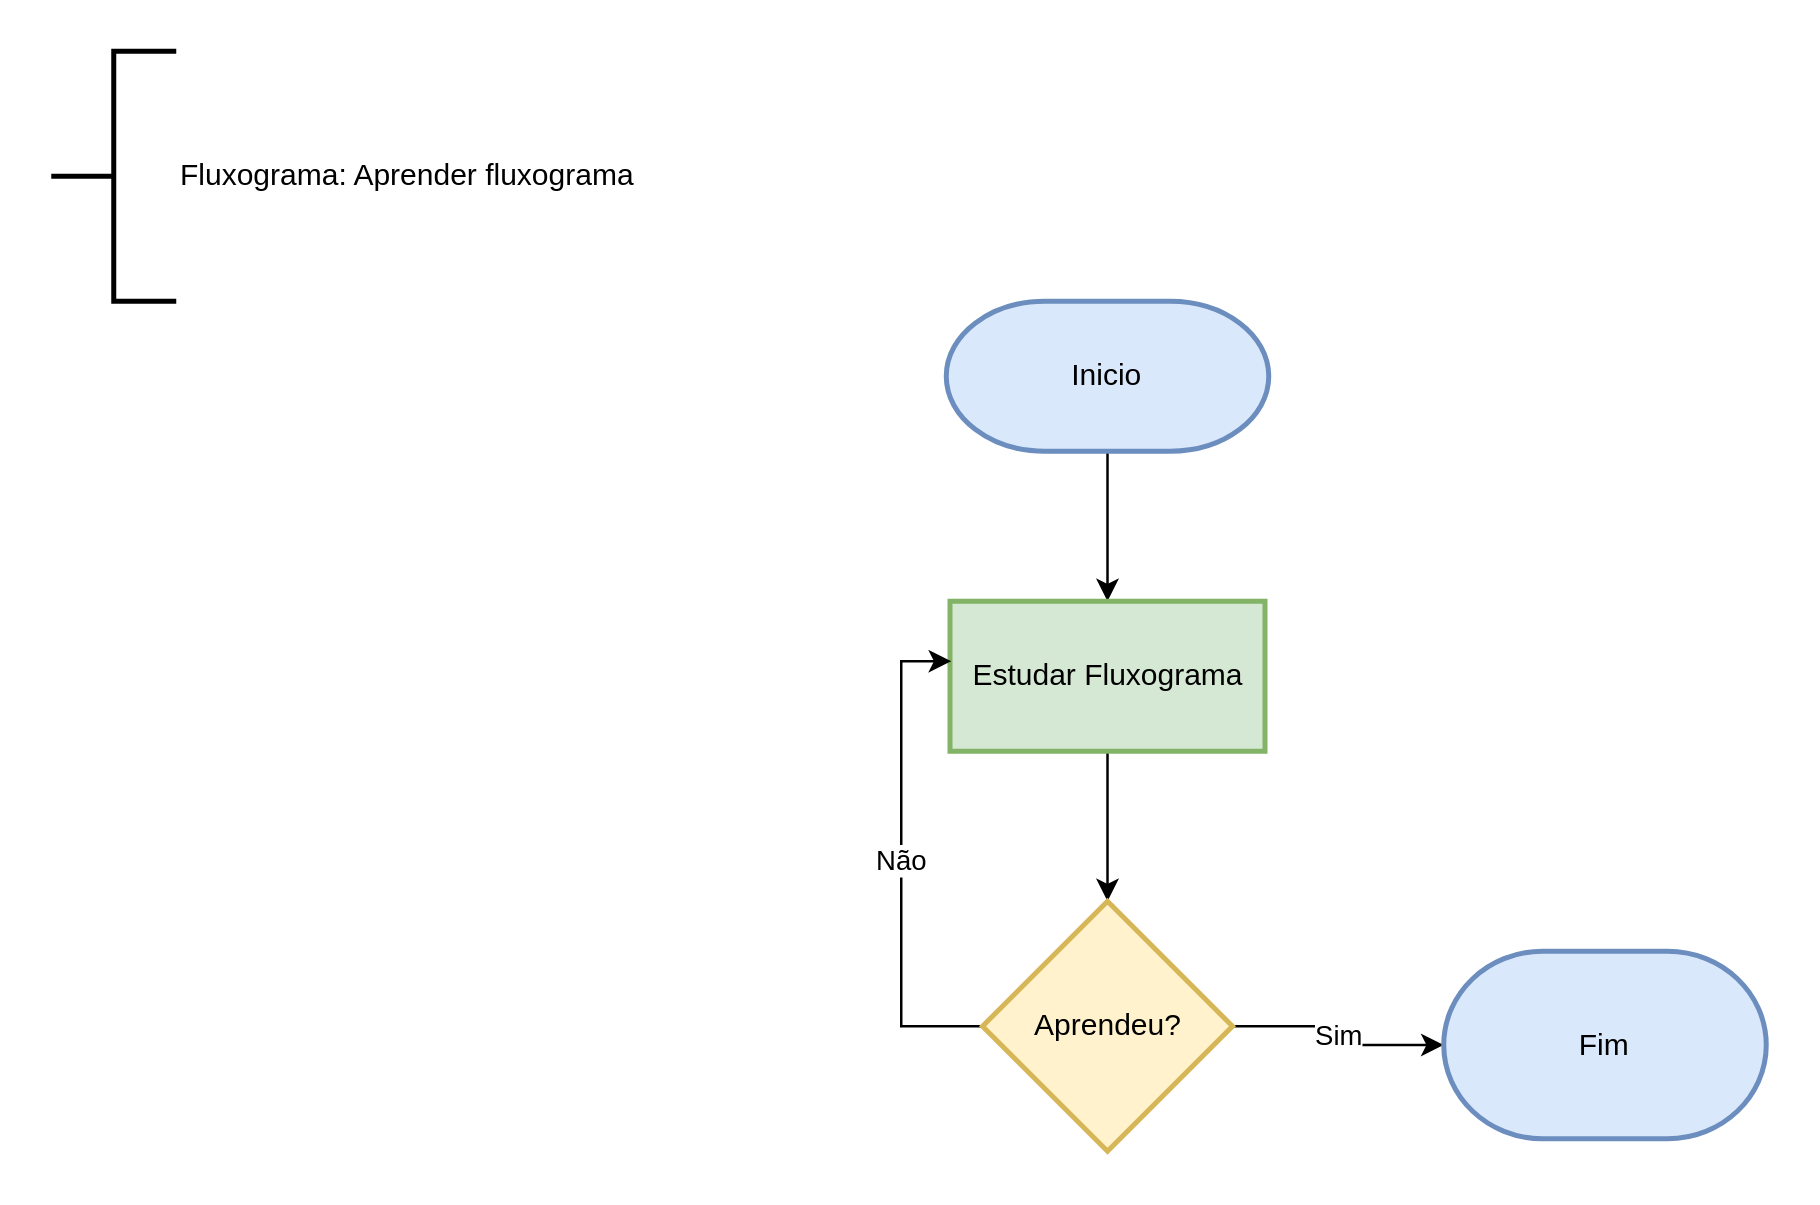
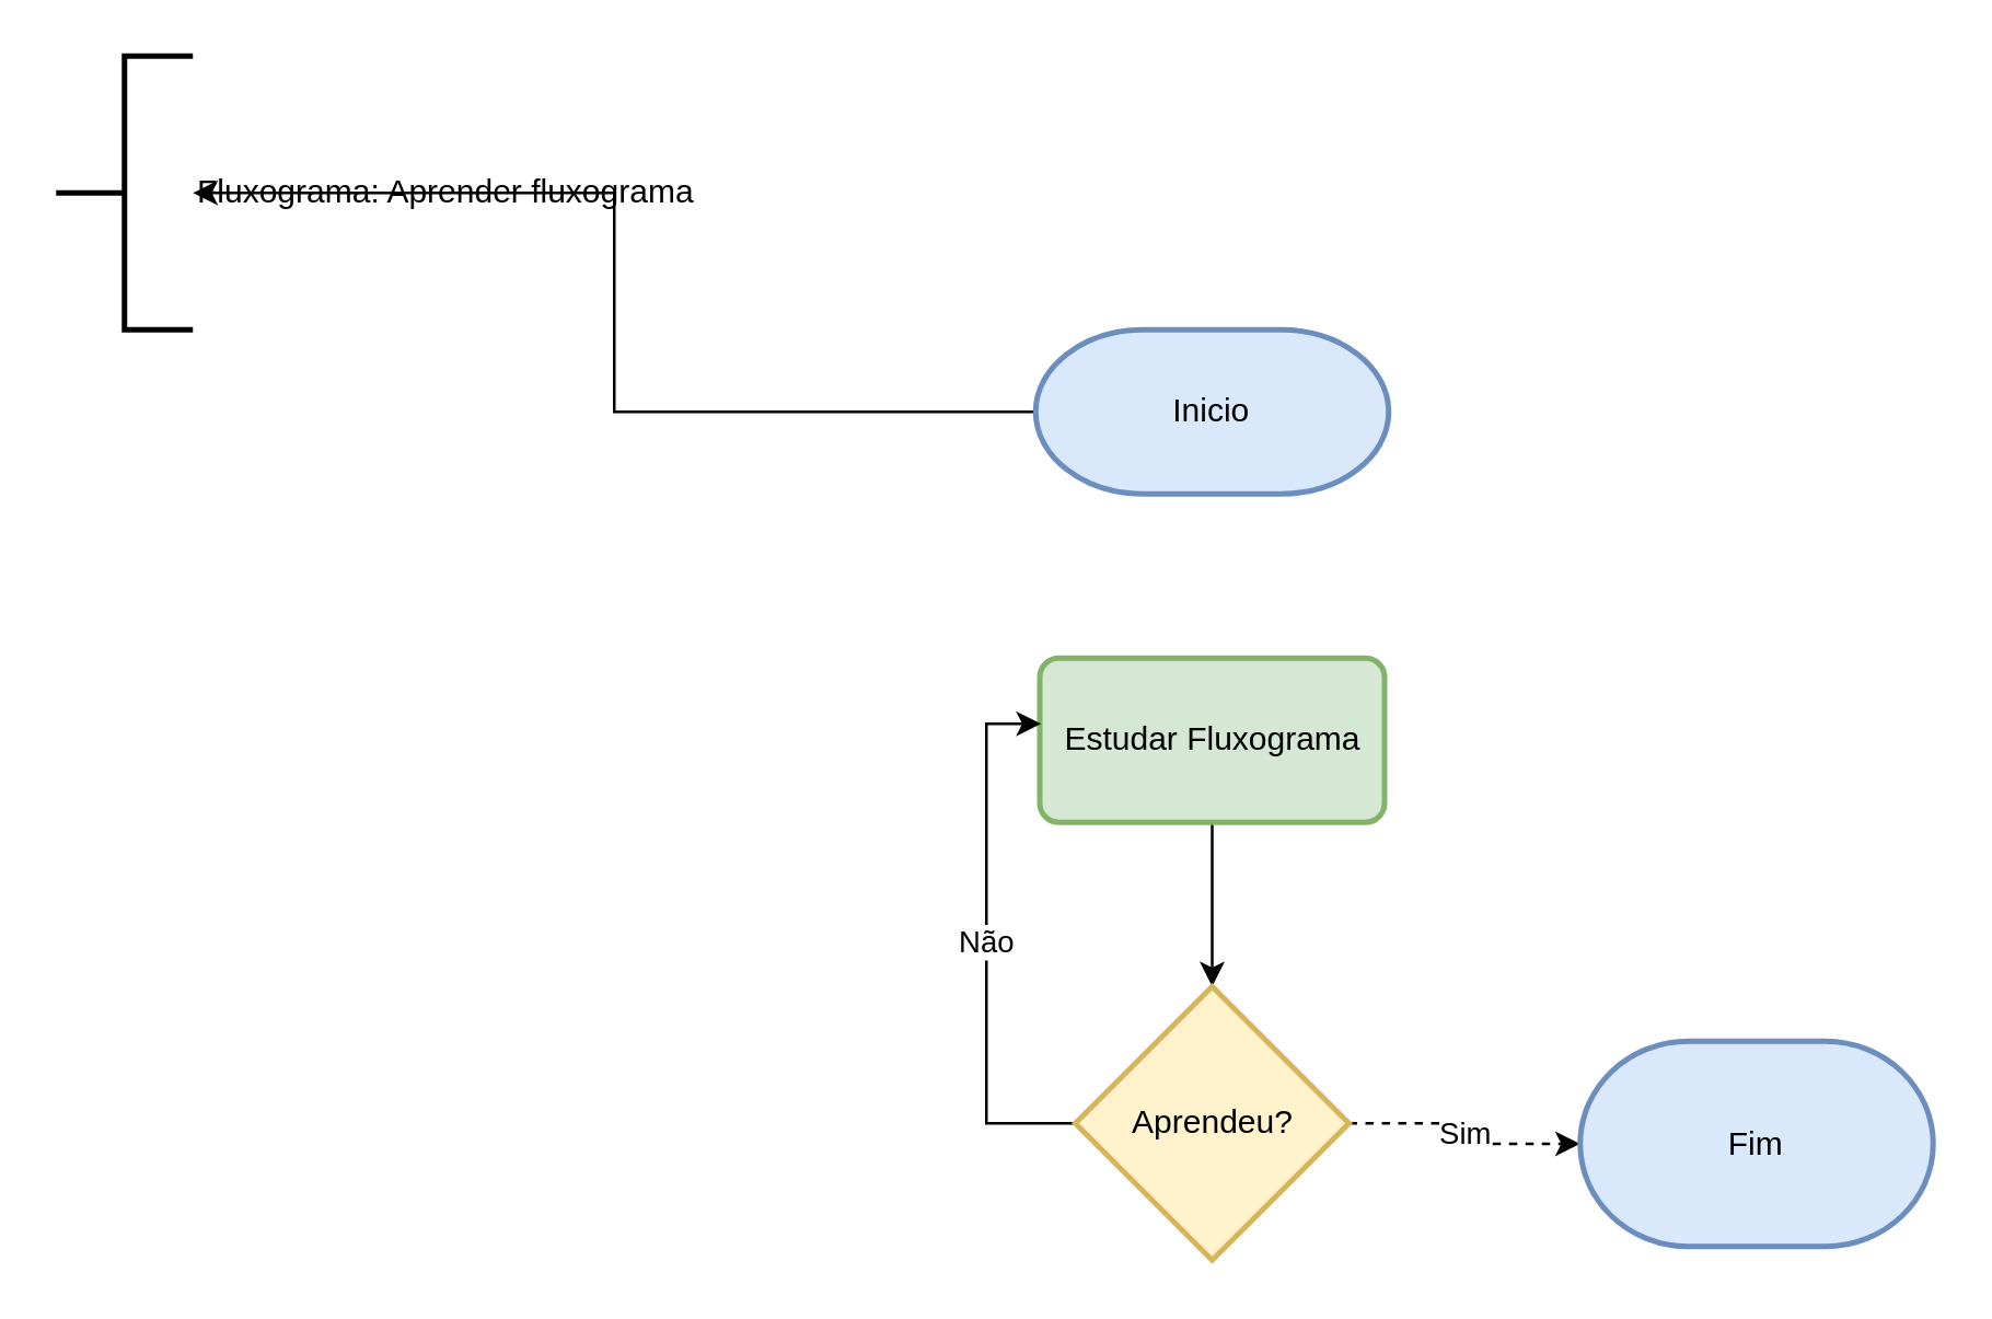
- <mxCell id="2" value="" style="edgeStyle=orthogonalEdgeStyle;rounded=0;orthogonalLoop=1;jettySize=auto;html=1;" edge="1" parent="1" source="3" target="5"><mxGeometry relative="1" as="geometry" /></mxCell>
+ <mxCell id="2" value="" style="edgeStyle=orthogonalEdgeStyle;rounded=0;orthogonalLoop=1;jettySize=auto;html=1;" edge="1" parent="1" source="3" target="10"><mxGeometry relative="1" as="geometry" /></mxCell>
- <mxCell id="5" value="Estudar Fluxograma" style="whiteSpace=wrap;html=1;absoluteArcSize=1;arcSize=14;strokeWidth=2;fillColor=#d5e8d4;strokeColor=#82b366;rounded=0;" vertex="1" parent="1"><mxGeometry x="379.5" y="240" width="126" height="60" as="geometry" /></mxCell>
+ <mxCell id="5" value="Estudar Fluxograma" style="rounded=1;whiteSpace=wrap;html=1;absoluteArcSize=1;arcSize=14;strokeWidth=2;fillColor=#d5e8d4;strokeColor=#82b366;" vertex="1" parent="1"><mxGeometry x="379.5" y="240" width="126" height="60" as="geometry" /></mxCell>
- <mxCell id="7" value="Sim" style="edgeStyle=orthogonalEdgeStyle;rounded=0;orthogonalLoop=1;jettySize=auto;html=1;" edge="1" parent="1" source="8" target="9"><mxGeometry relative="1" as="geometry" /></mxCell>
+ <mxCell id="7" value="Sim" style="edgeStyle=orthogonalEdgeStyle;rounded=0;orthogonalLoop=1;jettySize=auto;html=1;dashed=1;" edge="1" parent="1" source="8" target="9"><mxGeometry relative="1" as="geometry" /></mxCell>
